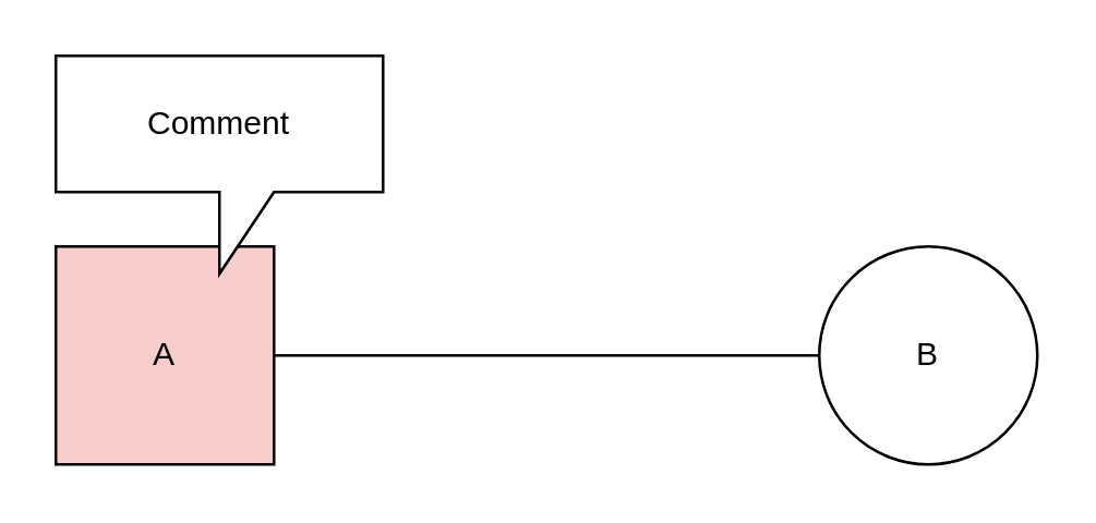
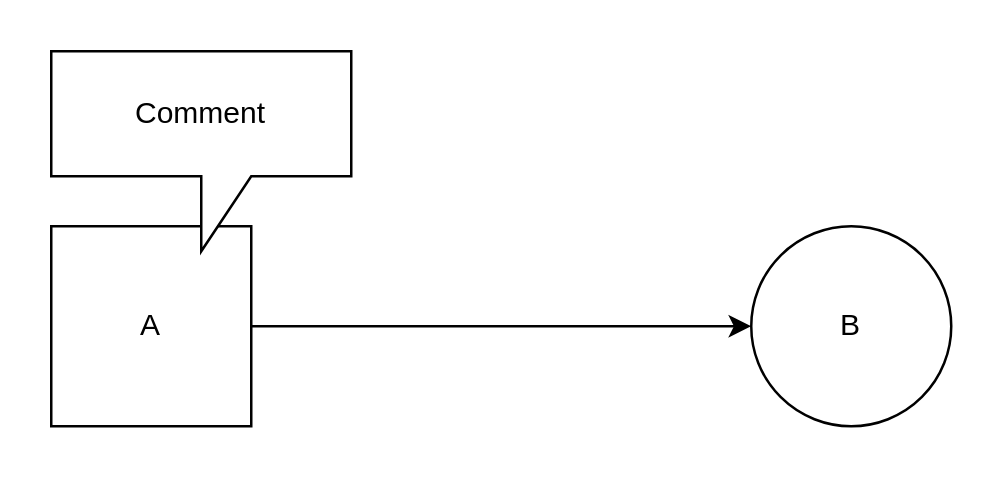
- <mxCell id="3" value="A" style="whiteSpace=wrap;html=1;aspect=fixed;fillColor=#f8cecc;" vertex="1" parent="1"><mxGeometry x="20" y="90" width="80" height="80" as="geometry" /></mxCell>
+ <mxCell id="3" value="A" style="whiteSpace=wrap;html=1;aspect=fixed;" vertex="1" parent="1"><mxGeometry x="20" y="90" width="80" height="80" as="geometry" /></mxCell>
- <mxCell id="2" style="edgeStyle=orthogonalEdgeStyle;rounded=0;orthogonalLoop=1;jettySize=auto;html=1;exitX=1;exitY=0.5;exitDx=0;exitDy=0;endArrow=none;" edge="1" parent="1" source="3" target="4"><mxGeometry relative="1" as="geometry" /></mxCell>
+ <mxCell id="2" style="edgeStyle=orthogonalEdgeStyle;rounded=0;orthogonalLoop=1;jettySize=auto;html=1;exitX=1;exitY=0.5;exitDx=0;exitDy=0;" edge="1" parent="1" source="3" target="4"><mxGeometry relative="1" as="geometry" /></mxCell>
